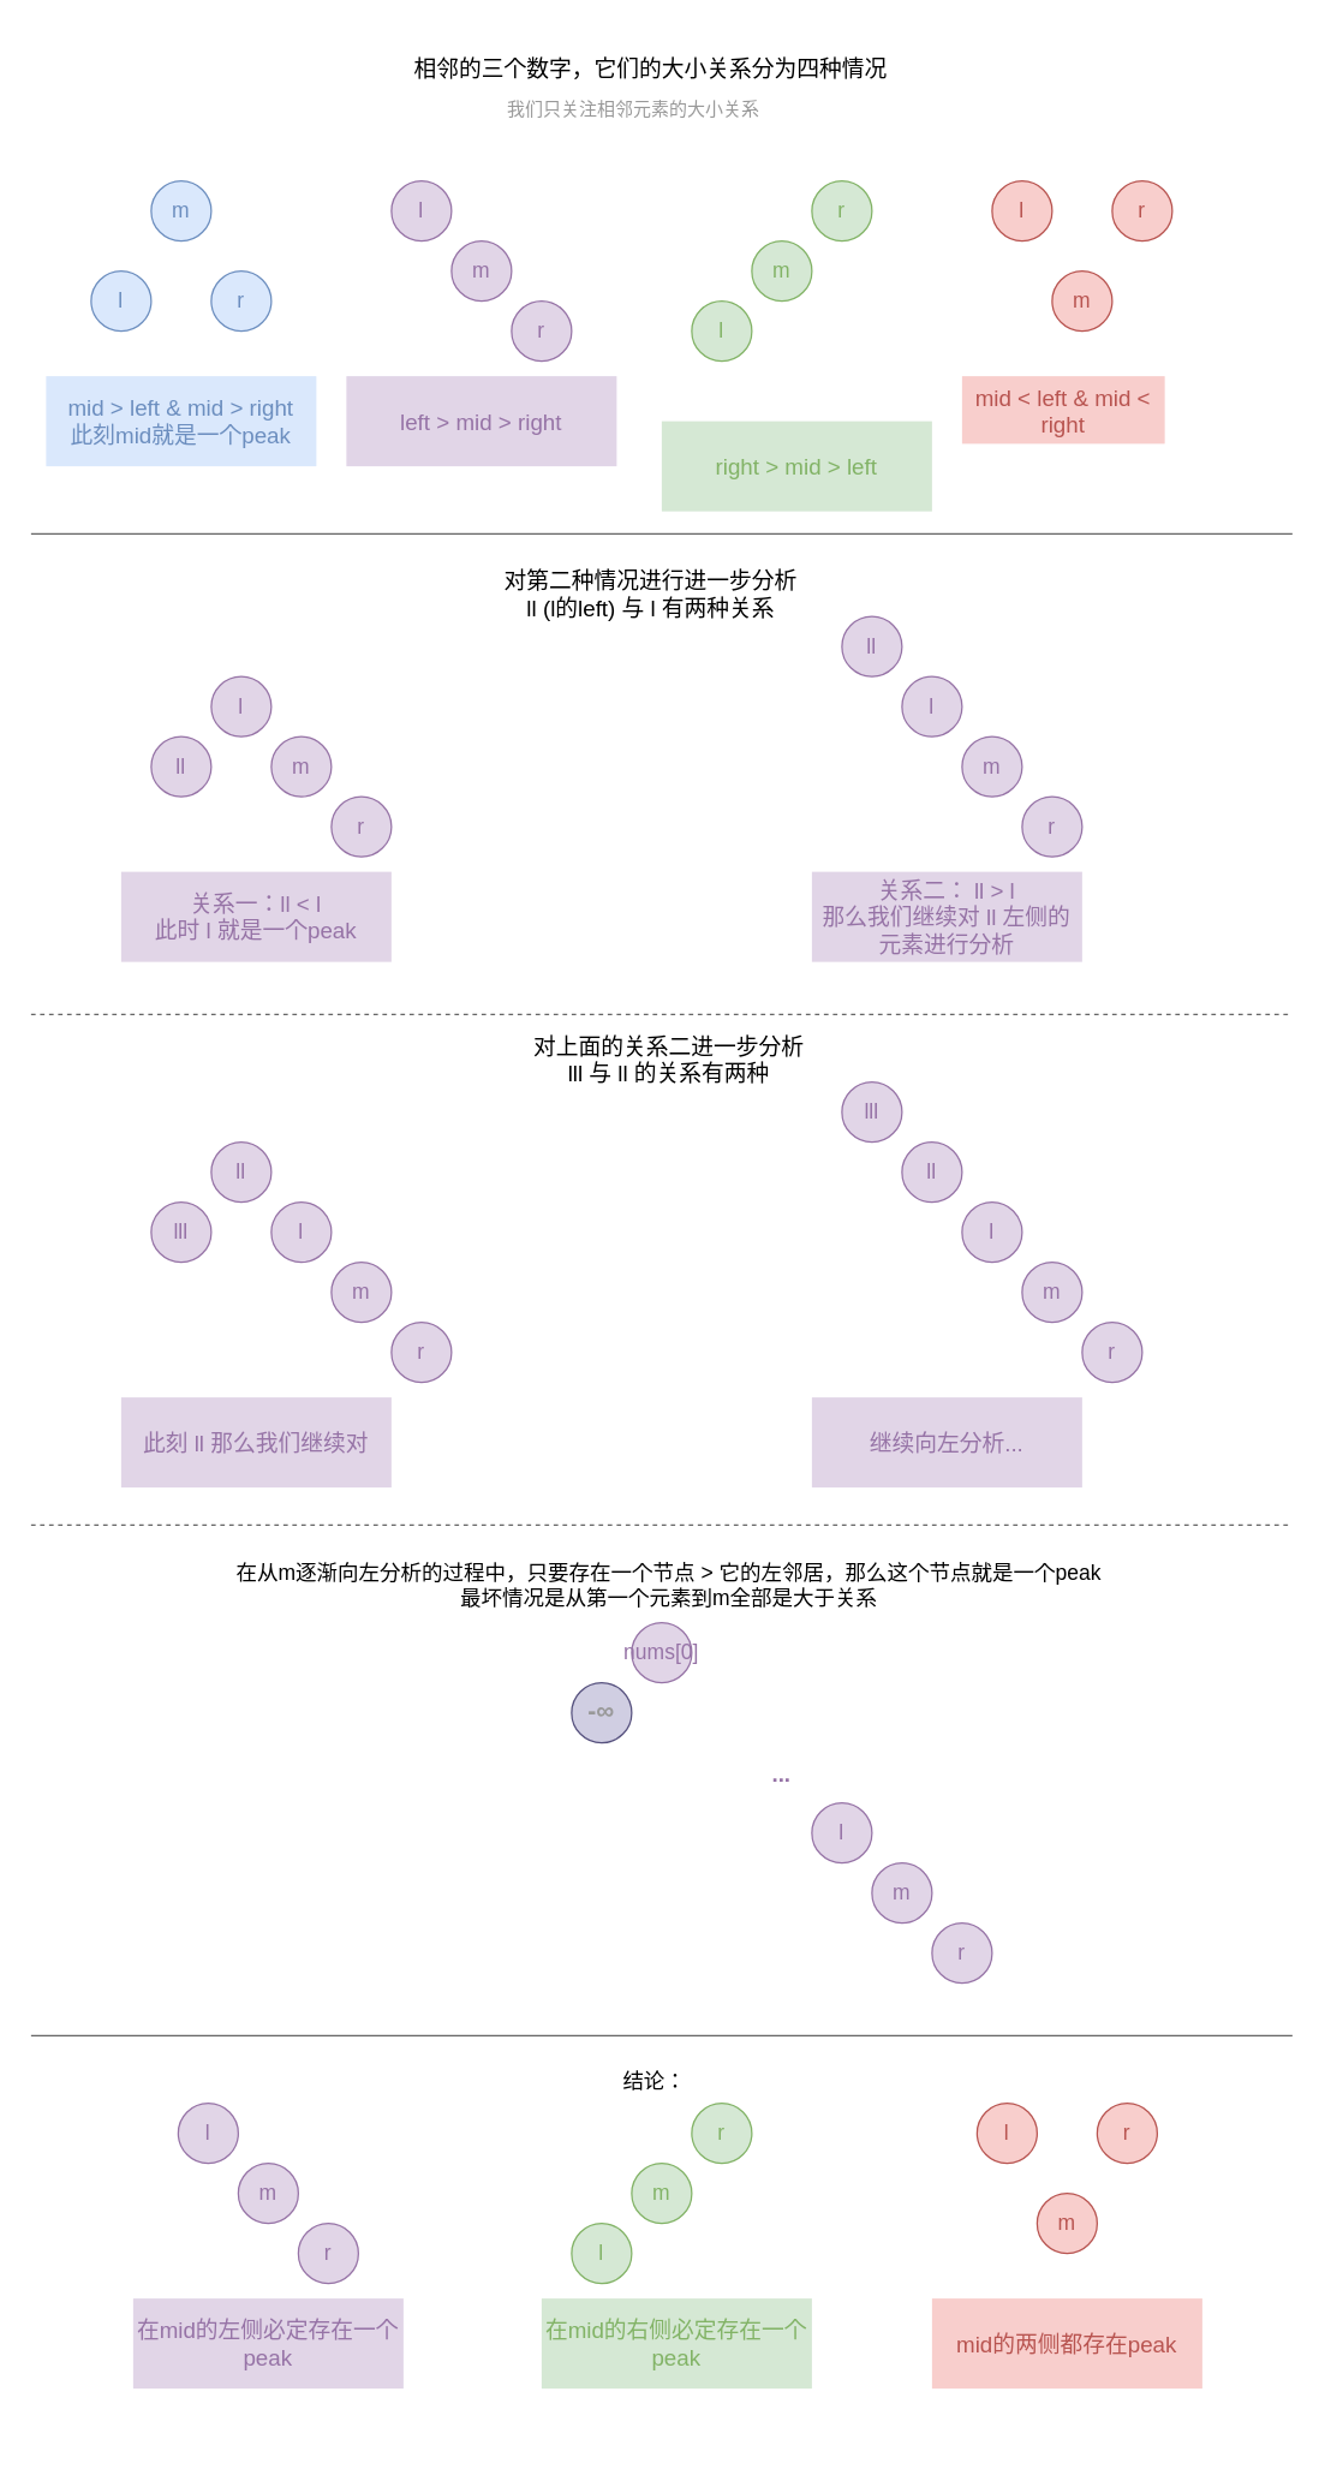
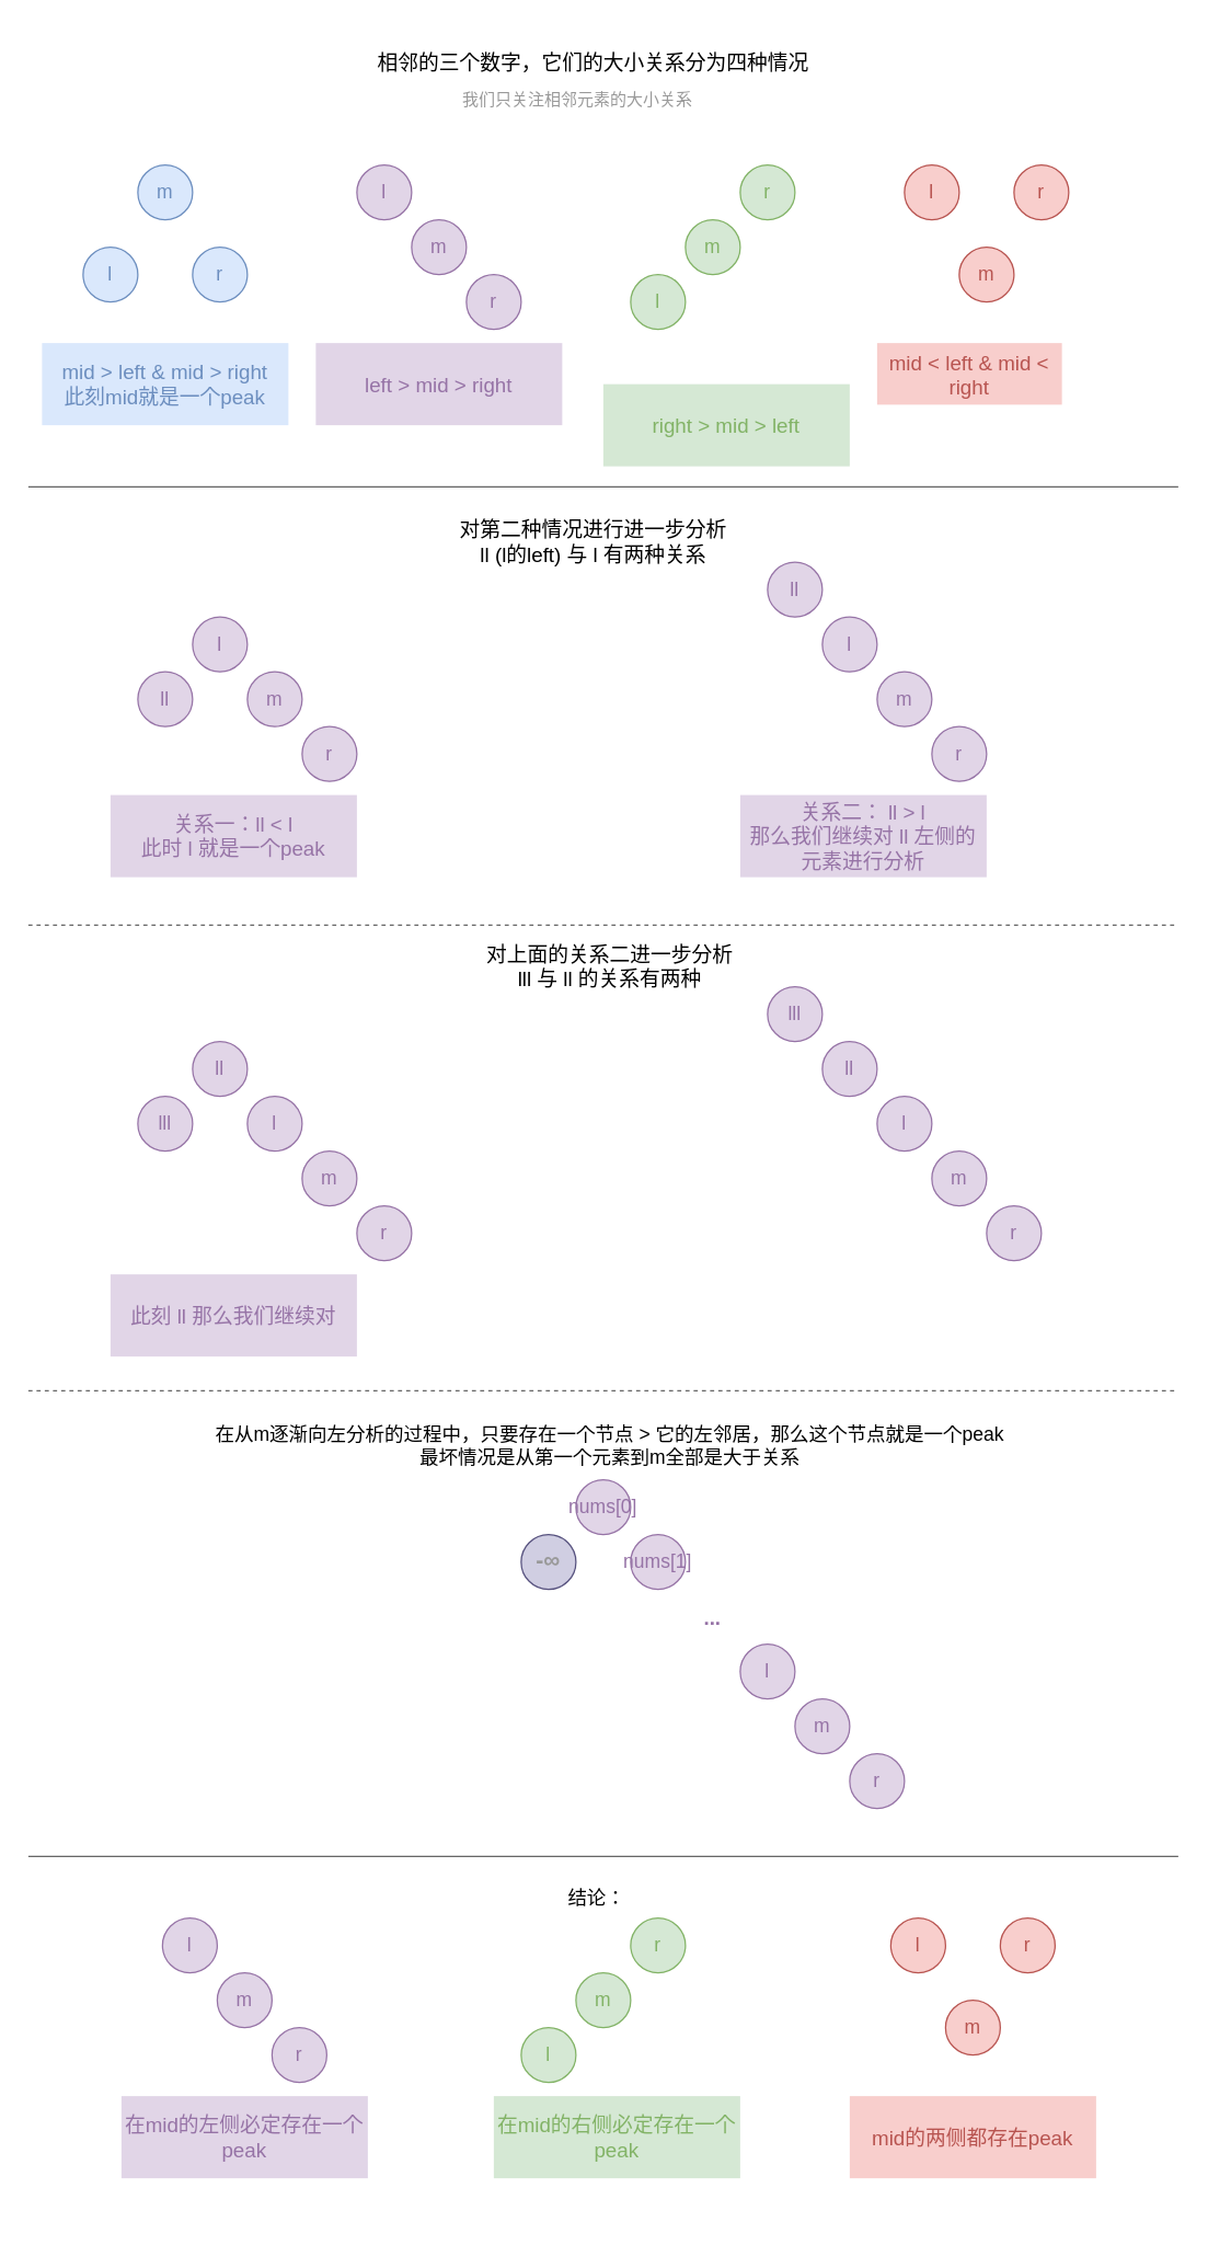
- <mxCell id="45" value="继续向左分析..." style="text;html=1;align=center;verticalAlign=middle;whiteSpace=wrap;rounded=0;fontSize=15;fillColor=#e1d5e7;strokeColor=none;spacingTop=0;fontColor=#9673A6;" parent="1" vertex="1"><mxGeometry x="540" y="930" width="180" height="60" as="geometry" /></mxCell>
+ <mxCell id="50" value="nums[1]" style="ellipse;whiteSpace=wrap;html=1;aspect=fixed;fillColor=#e1d5e7;strokeColor=#9673a6;fontSize=14;fontColor=#9673A6;" parent="1" vertex="1"><mxGeometry x="460" y="1120" width="40" height="40" as="geometry" /></mxCell>
